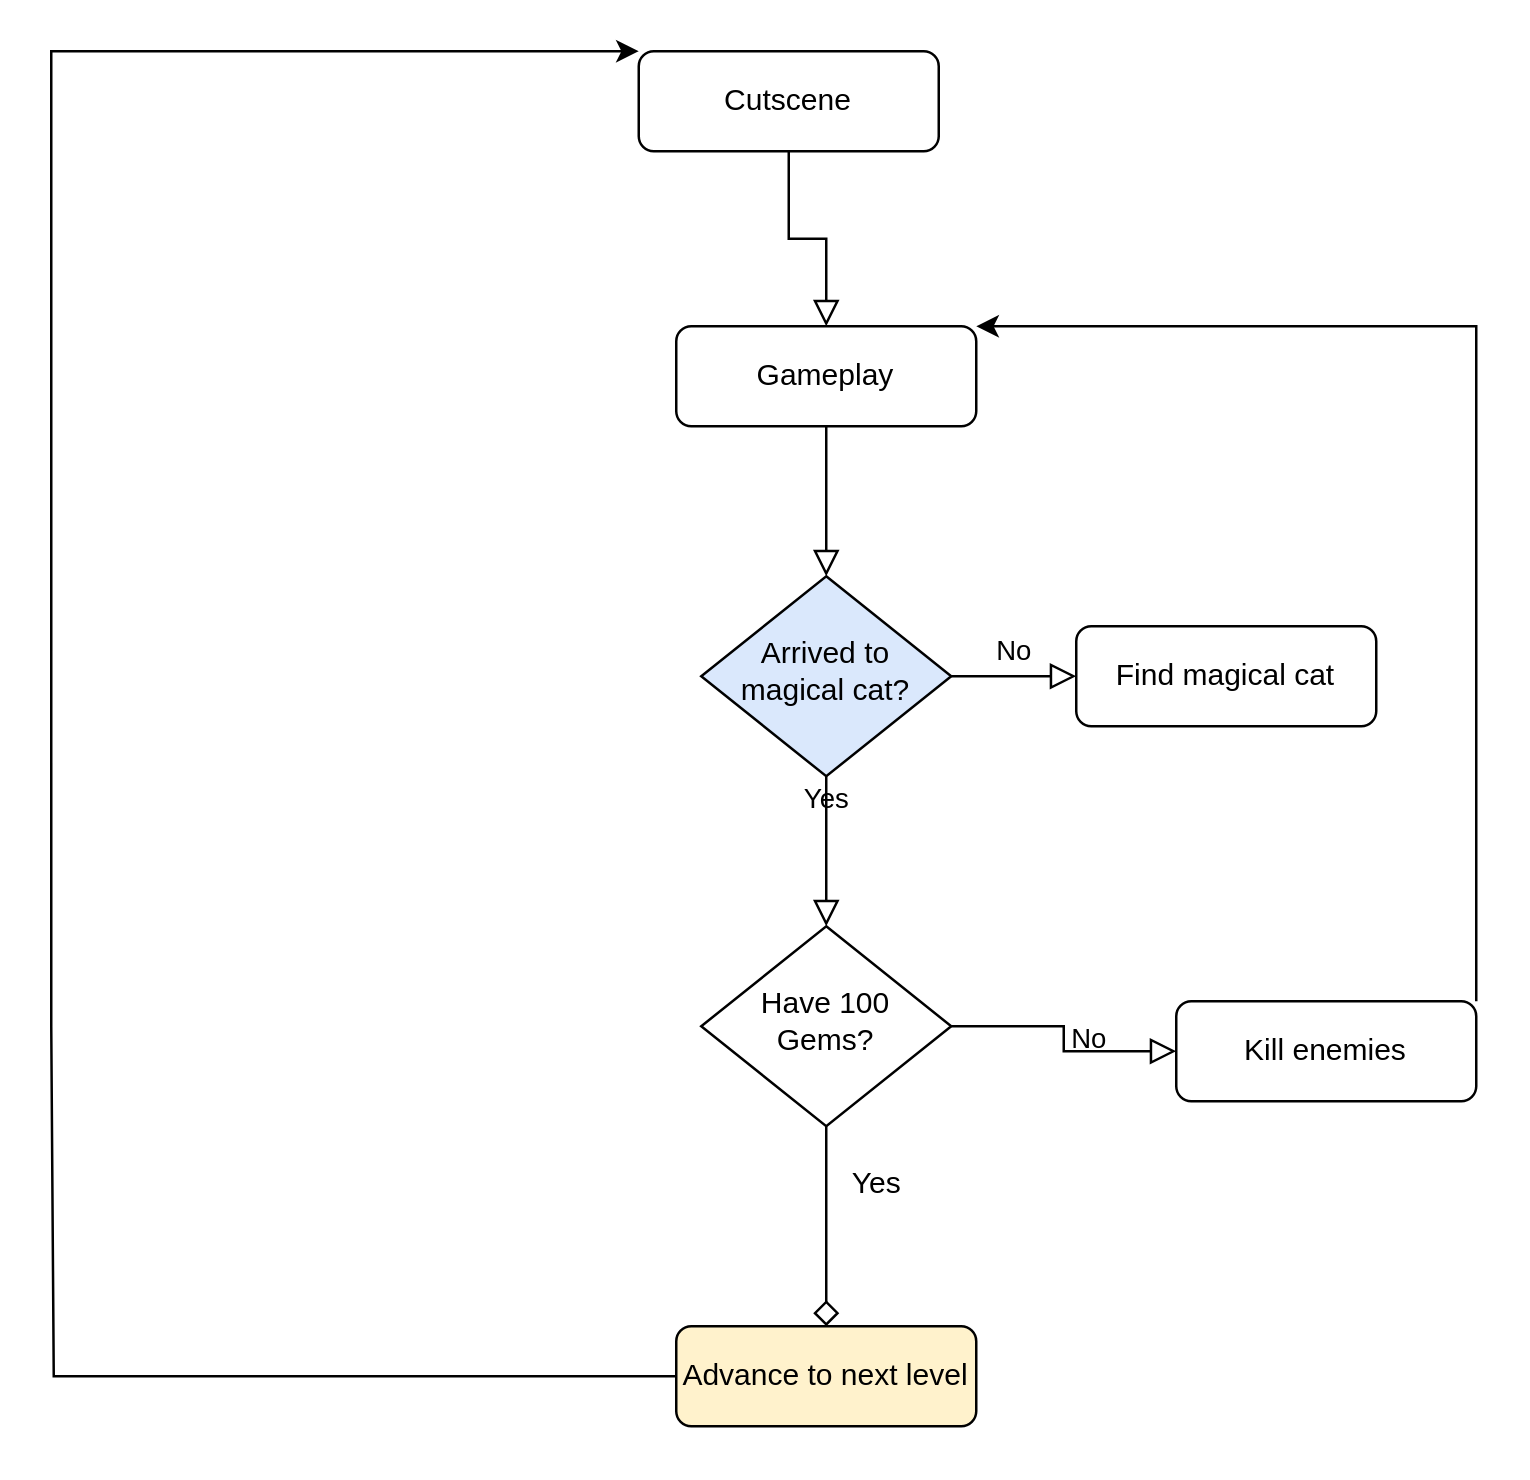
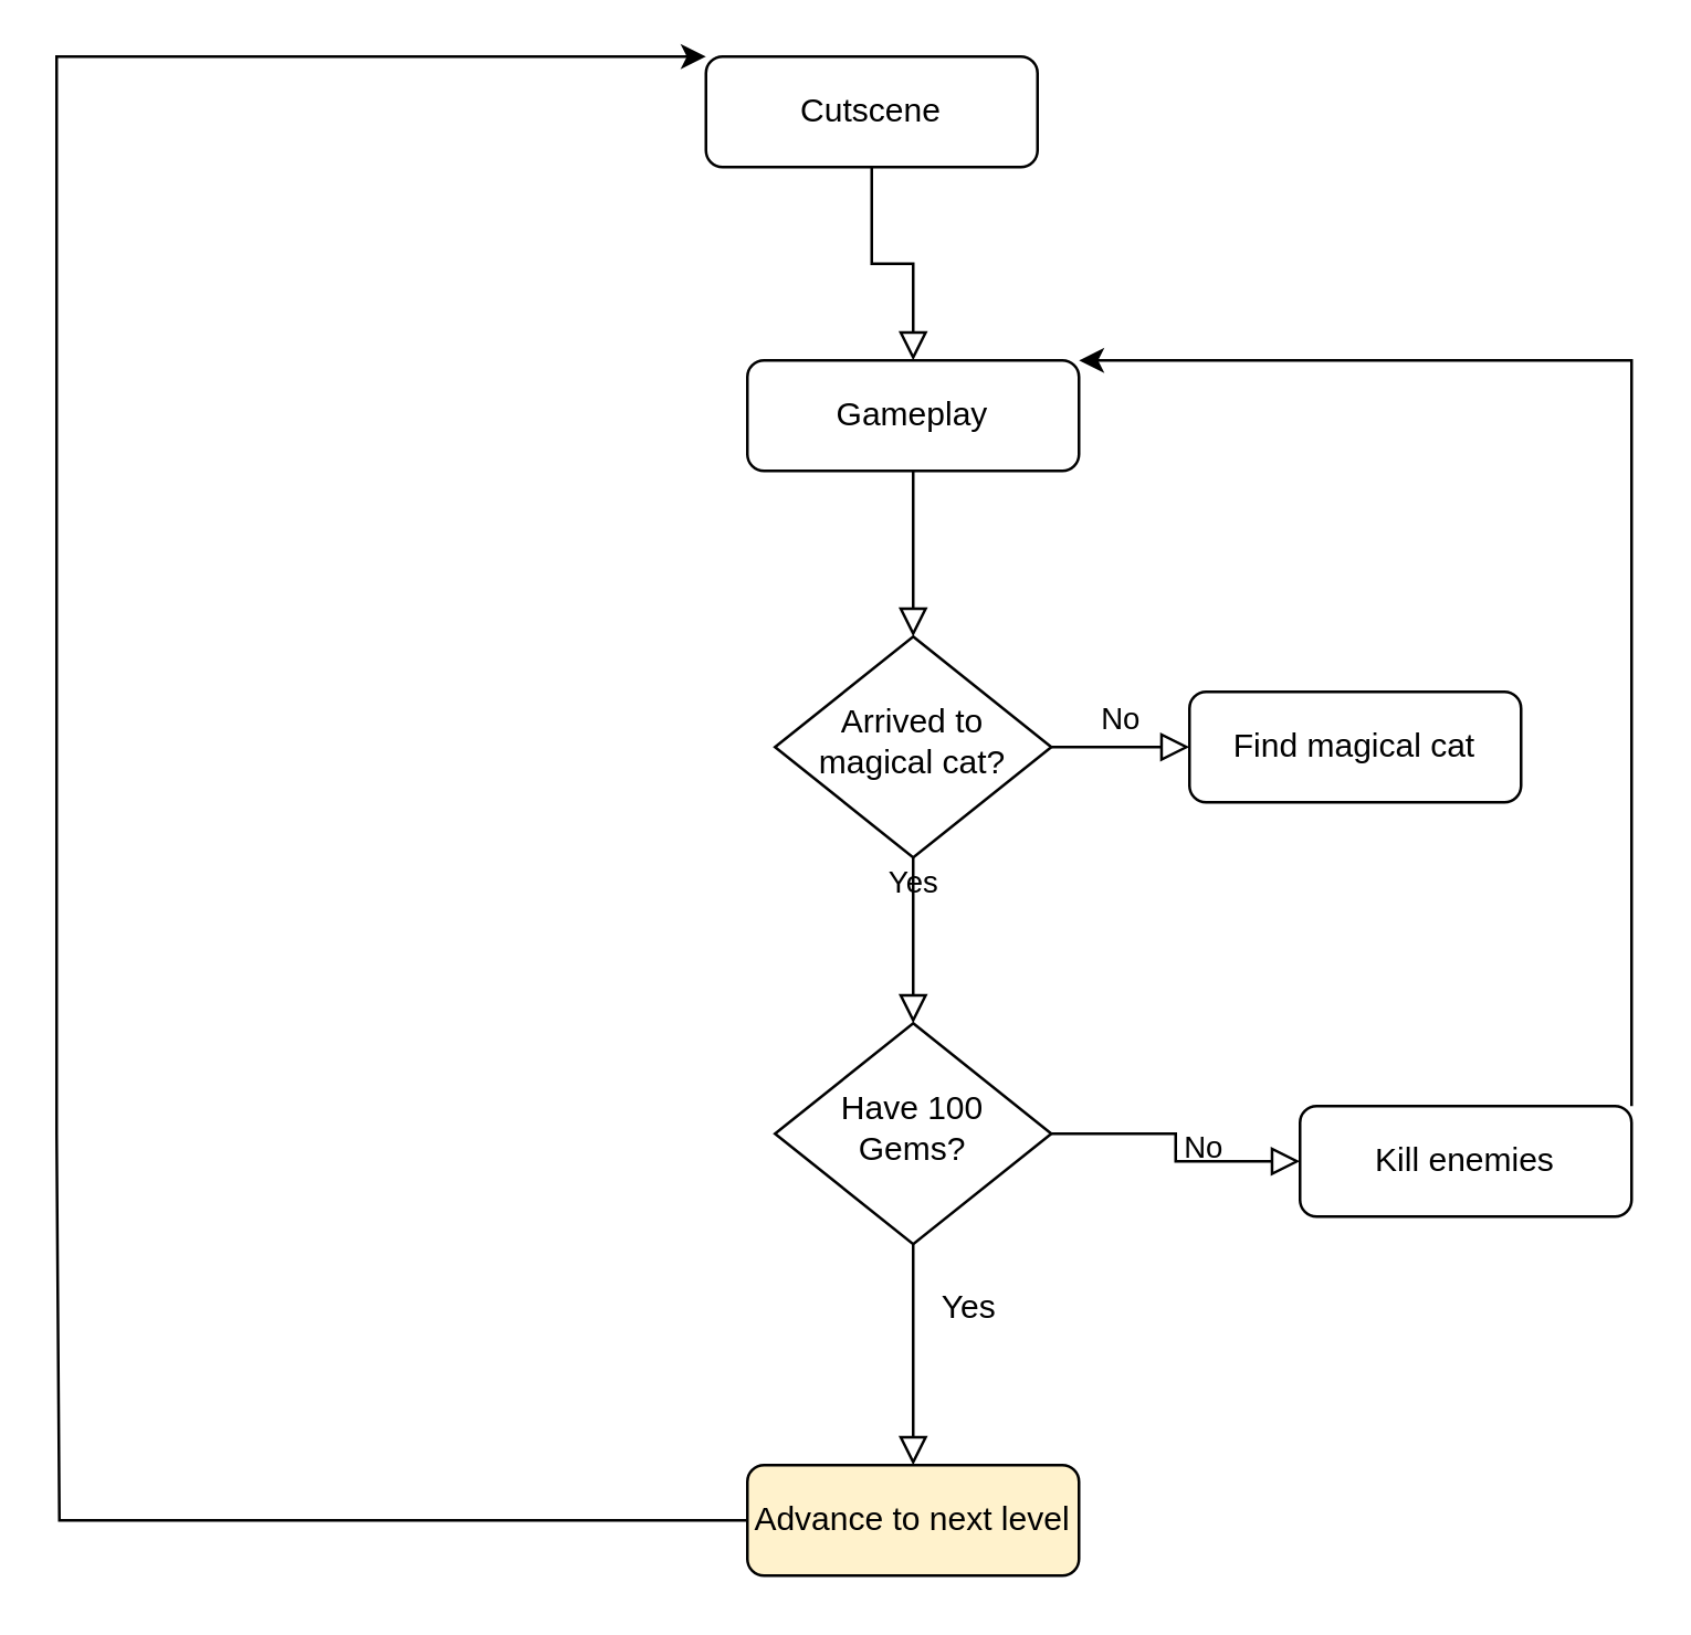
- <mxCell id="7" value="Arrived to magical cat?" style="rhombus;whiteSpace=wrap;html=1;shadow=0;fontFamily=Helvetica;fontSize=12;align=center;strokeWidth=1;spacing=6;spacingTop=-4;fillColor=#dae8fc;" parent="1" vertex="1"><mxGeometry x="280" y="230" width="100" height="80" as="geometry" /></mxCell>
+ <mxCell id="7" value="Arrived to magical cat?" style="rhombus;whiteSpace=wrap;html=1;shadow=0;fontFamily=Helvetica;fontSize=12;align=center;strokeWidth=1;spacing=6;spacingTop=-4;" parent="1" vertex="1"><mxGeometry x="280" y="230" width="100" height="80" as="geometry" /></mxCell>
- <mxCell id="12" value="" style="rounded=0;html=1;jettySize=auto;orthogonalLoop=1;fontSize=11;endArrow=diamond;endFill=0;endSize=8;strokeWidth=1;shadow=0;labelBackgroundColor=none;edgeStyle=orthogonalEdgeStyle;exitX=0.5;exitY=1;exitDx=0;exitDy=0;entryX=0.5;entryY=0;entryDx=0;entryDy=0;" edge="1" parent="1" source="9" target="14"><mxGeometry y="20" relative="1" as="geometry"><mxPoint as="offset" /><mxPoint x="331" y="455" as="sourcePoint" /><mxPoint x="330" y="520" as="targetPoint" /></mxGeometry></mxCell>
+ <mxCell id="12" value="" style="rounded=0;html=1;jettySize=auto;orthogonalLoop=1;fontSize=11;endArrow=block;endFill=0;endSize=8;strokeWidth=1;shadow=0;labelBackgroundColor=none;edgeStyle=orthogonalEdgeStyle;exitX=0.5;exitY=1;exitDx=0;exitDy=0;entryX=0.5;entryY=0;entryDx=0;entryDy=0;" edge="1" parent="1" source="9" target="14"><mxGeometry y="20" relative="1" as="geometry"><mxPoint as="offset" /><mxPoint x="331" y="455" as="sourcePoint" /><mxPoint x="330" y="520" as="targetPoint" /></mxGeometry></mxCell>
